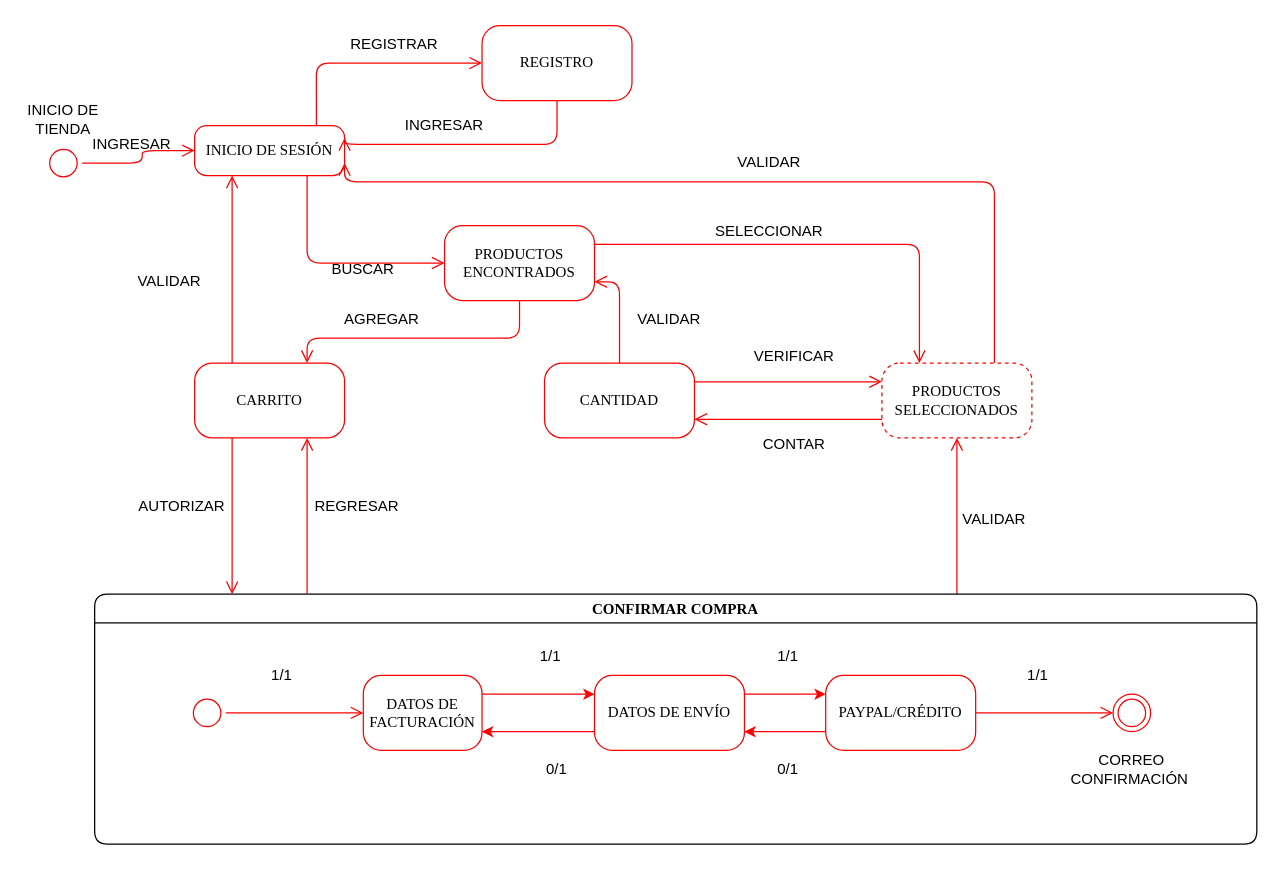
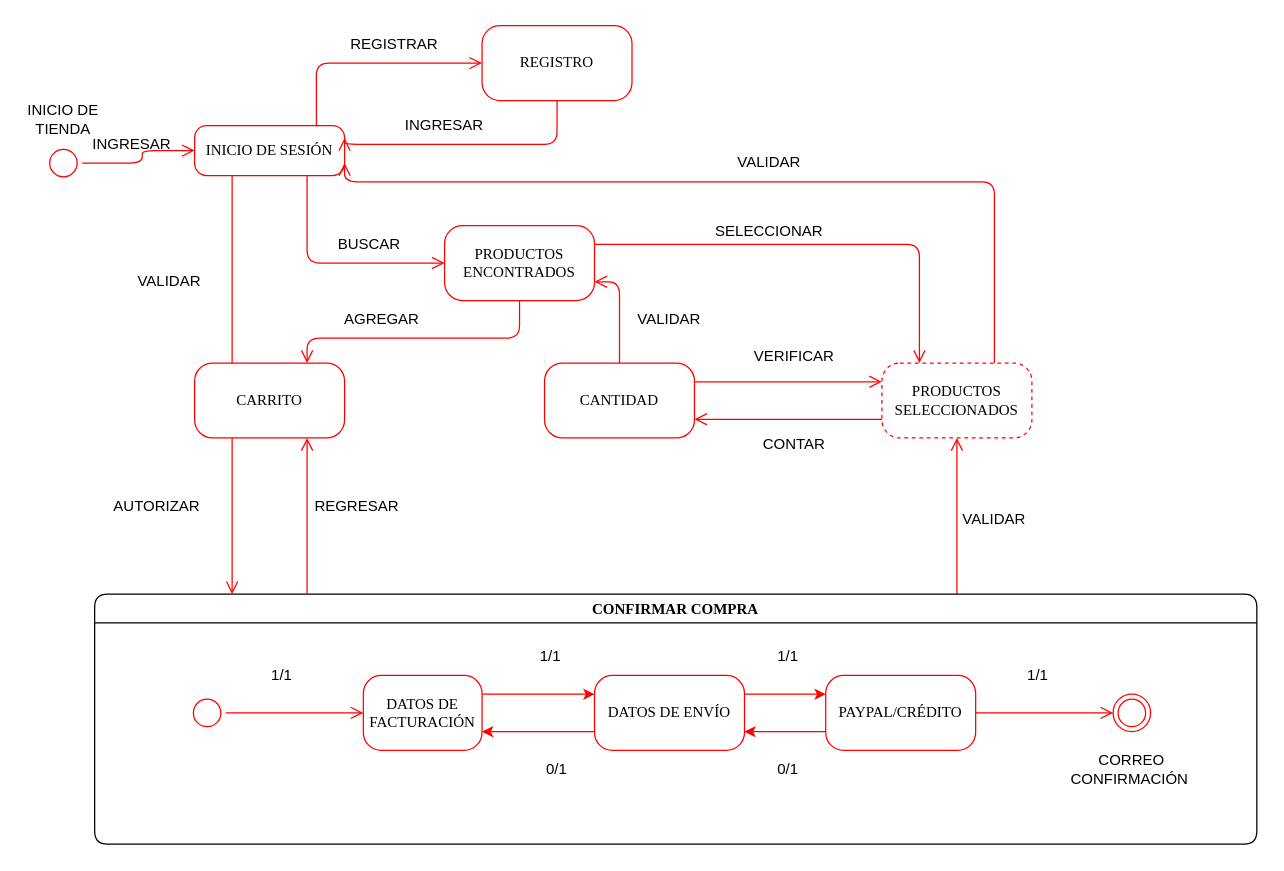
- <mxCell id="35" style="edgeStyle=orthogonalEdgeStyle;html=1;exitX=0.25;exitY=0;entryX=0.25;entryY=1;labelBackgroundColor=none;endArrow=open;endSize=8;strokeColor=#ff0000;fontFamily=Verdana;fontSize=12;align=left;" parent="1" source="3" target="4" edge="1"><mxGeometry relative="1" as="geometry" /></mxCell>
+ <mxCell id="35" style="edgeStyle=orthogonalEdgeStyle;html=1;exitX=0.25;exitY=0;entryX=0.25;entryY=1;labelBackgroundColor=none;endArrow=none;endSize=8;strokeColor=#ff0000;fontFamily=Verdana;fontSize=12;align=left;" parent="1" source="3" target="4" edge="1"><mxGeometry relative="1" as="geometry" /></mxCell>
- <mxCell id="42" value="BUSCAR" style="text;html=1;align=center;verticalAlign=middle;whiteSpace=wrap;rounded=0;" vertex="1" parent="1"><mxGeometry x="260" y="200" width="60" height="30" as="geometry" /></mxCell>
+ <mxCell id="42" value="BUSCAR" style="text;html=1;align=center;verticalAlign=middle;whiteSpace=wrap;rounded=0;" vertex="1" parent="1"><mxGeometry x="265" y="180" width="60" height="30" as="geometry" /></mxCell>
- <mxCell id="48" value="AUTORIZAR" style="text;html=1;align=center;verticalAlign=middle;whiteSpace=wrap;rounded=0;" vertex="1" parent="1"><mxGeometry x="115" y="390" width="60" height="30" as="geometry" /></mxCell>
+ <mxCell id="48" value="AUTORIZAR" style="text;html=1;align=center;verticalAlign=middle;whiteSpace=wrap;rounded=0;" vertex="1" parent="1"><mxGeometry x="95" y="390" width="60" height="30" as="geometry" /></mxCell>
